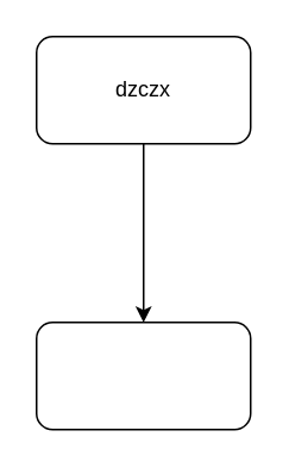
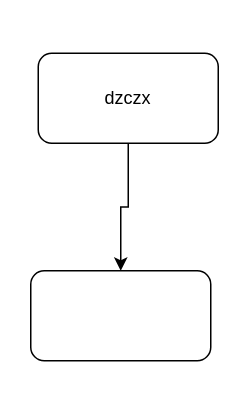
- <mxCell id="3" value="dzczx" style="rounded=1;whiteSpace=wrap;html=1;" vertex="1" parent="1"><mxGeometry x="20" y="20" width="120" height="60" as="geometry" /></mxCell>
+ <mxCell id="3" value="dzczx" style="rounded=1;whiteSpace=wrap;html=1;" vertex="1" parent="1"><mxGeometry x="25" y="35" width="120" height="60" as="geometry" /></mxCell>
